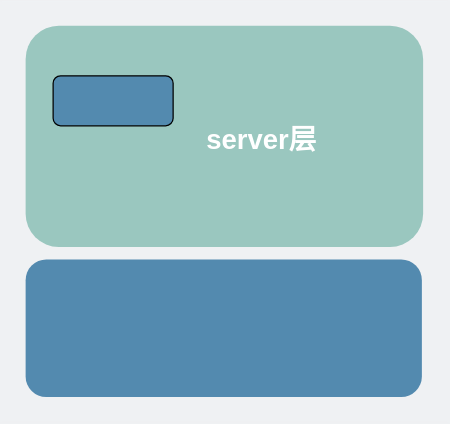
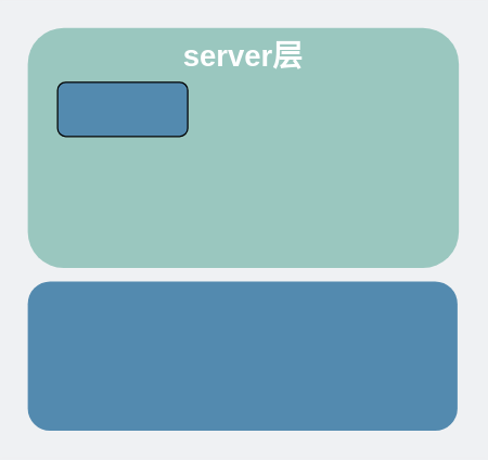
- <mxCell id="4" value="&lt;font color=&quot;#ffffff&quot; size=&quot;1&quot;&gt;&lt;b style=&quot;font-size: 22px&quot;&gt;server层&lt;/b&gt;&lt;/font&gt;" style="text;html=1;strokeColor=none;fillColor=none;align=center;verticalAlign=middle;whiteSpace=wrap;rounded=0;" vertex="1" parent="1"><mxGeometry x="157.5" y="96" width="102" height="32" as="geometry" /></mxCell>
+ <mxCell id="4" value="&lt;font color=&quot;#ffffff&quot; size=&quot;1&quot;&gt;&lt;b style=&quot;font-size: 22px&quot;&gt;server层&lt;/b&gt;&lt;/font&gt;" style="text;html=1;strokeColor=none;fillColor=none;align=center;verticalAlign=middle;whiteSpace=wrap;rounded=0;" vertex="1" parent="1"><mxGeometry x="127.5" y="26" width="102" height="32" as="geometry" /></mxCell>
